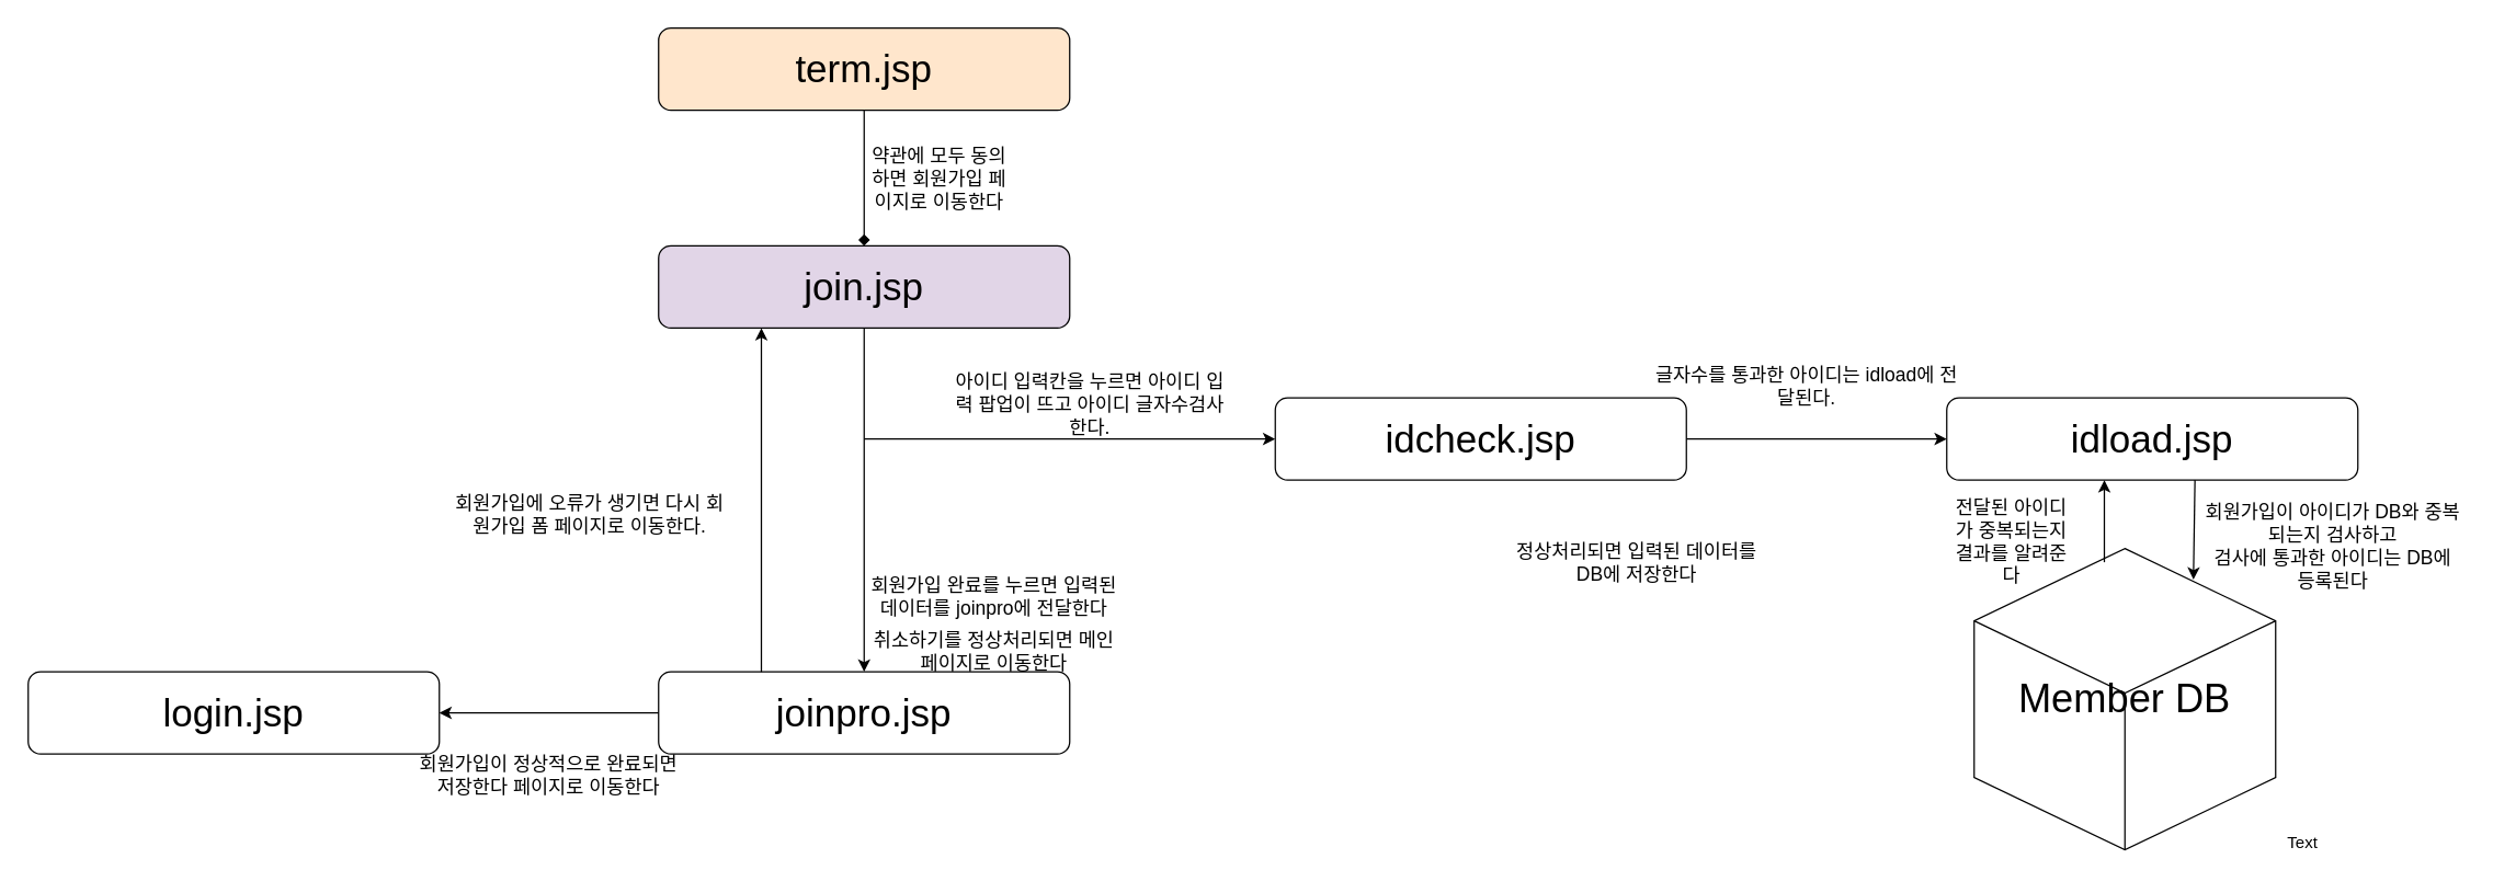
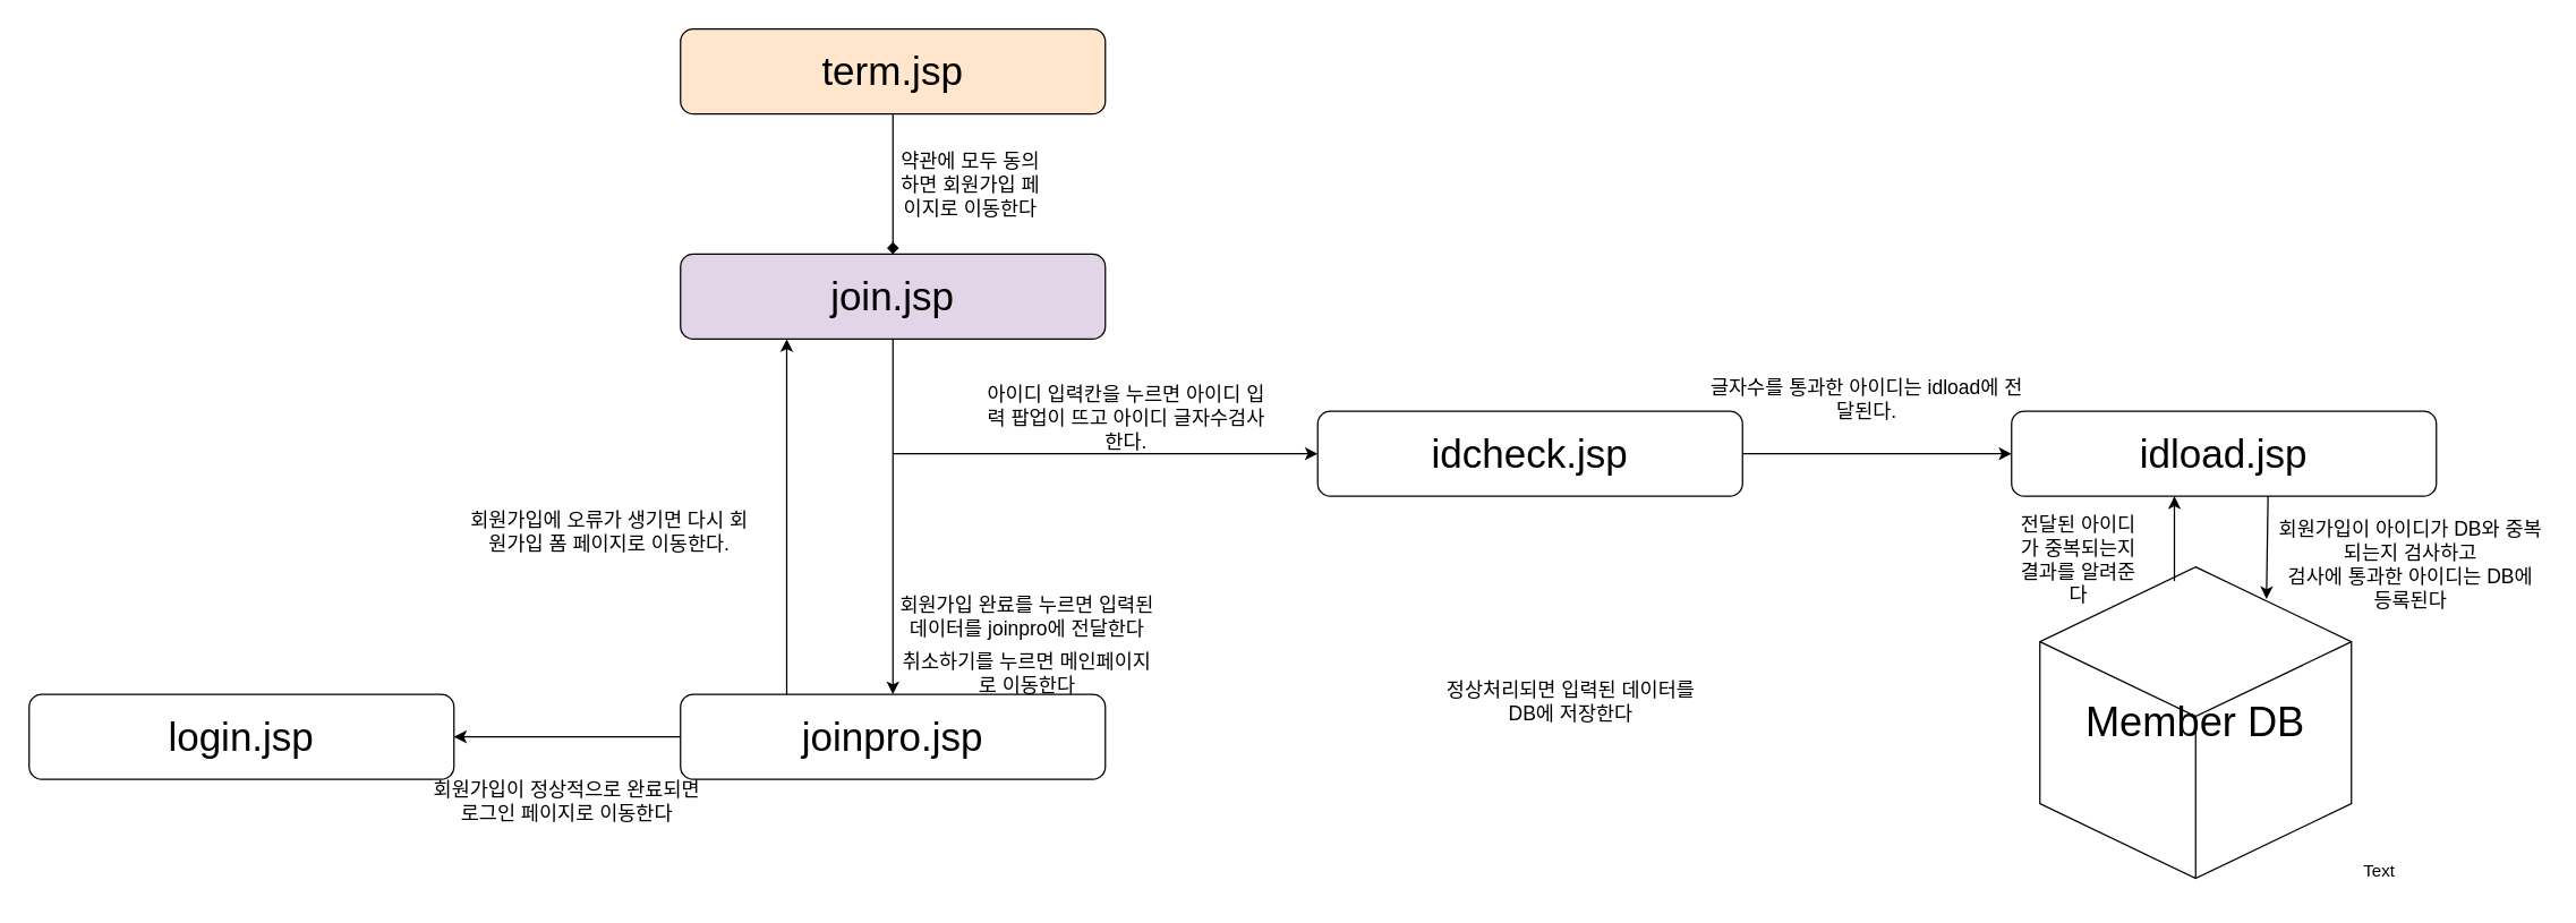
- <mxCell id="21" value="&lt;font style=&quot;font-size: 14px;&quot;&gt;정상처리되면 입력된 데이터를 DB에 저장한다&lt;/font&gt;" style="text;html=1;strokeColor=none;fillColor=none;align=center;verticalAlign=middle;whiteSpace=wrap;rounded=0;" vertex="1" parent="1"><mxGeometry x="1098.5" y="375" width="190" height="70" as="geometry" /></mxCell>
+ <mxCell id="21" value="&lt;font style=&quot;font-size: 14px;&quot;&gt;정상처리되면 입력된 데이터를 DB에 저장한다&lt;/font&gt;" style="text;html=1;strokeColor=none;fillColor=none;align=center;verticalAlign=middle;whiteSpace=wrap;rounded=0;" vertex="1" parent="1"><mxGeometry x="1013.5" y="460" width="190" height="70" as="geometry" /></mxCell>
- <mxCell id="23" value="&lt;span style=&quot;font-size: 14px;&quot;&gt;취소하기를 정상처리되면 메인페이지로 이동한다&lt;/span&gt;" style="text;html=1;strokeColor=none;fillColor=none;align=center;verticalAlign=middle;whiteSpace=wrap;rounded=0;" vertex="1" parent="1"><mxGeometry x="630" y="440" width="190" height="70" as="geometry" /></mxCell>
+ <mxCell id="23" value="&lt;span style=&quot;font-size: 14px;&quot;&gt;취소하기를 누르면 메인페이지로 이동한다&lt;/span&gt;" style="text;html=1;strokeColor=none;fillColor=none;align=center;verticalAlign=middle;whiteSpace=wrap;rounded=0;" vertex="1" parent="1"><mxGeometry x="630" y="440" width="190" height="70" as="geometry" /></mxCell>
- <mxCell id="27" value="&lt;font style=&quot;font-size: 14px;&quot;&gt;회원가입이 정상적으로 완료되면 저장한다 페이지로 이동한다&lt;/font&gt;" style="text;html=1;strokeColor=none;fillColor=none;align=center;verticalAlign=middle;whiteSpace=wrap;rounded=0;" vertex="1" parent="1"><mxGeometry x="300" y="530" width="200" height="70" as="geometry" /></mxCell>
+ <mxCell id="27" value="&lt;font style=&quot;font-size: 14px;&quot;&gt;회원가입이 정상적으로 완료되면 로그인 페이지로 이동한다&lt;/font&gt;" style="text;html=1;strokeColor=none;fillColor=none;align=center;verticalAlign=middle;whiteSpace=wrap;rounded=0;" vertex="1" parent="1"><mxGeometry x="300" y="530" width="200" height="70" as="geometry" /></mxCell>
